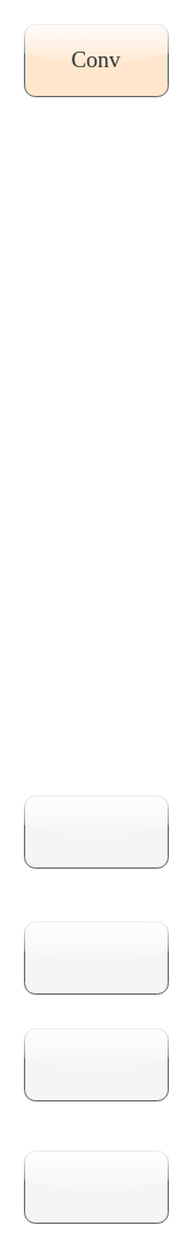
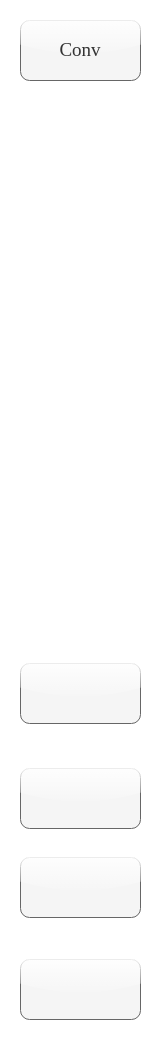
- <mxCell id="2" value="&lt;font face=&quot;Georgia&quot; style=&quot;font-size: 19px;&quot;&gt;Conv&lt;/font&gt;" style="rounded=1;whiteSpace=wrap;html=1;glass=1;fillColor=#ffe6cc;strokeColor=#666666;fontColor=#333333;" vertex="1" parent="1"><mxGeometry x="20" y="20" width="120" height="60" as="geometry" /></mxCell>
+ <mxCell id="2" value="&lt;font face=&quot;Georgia&quot; style=&quot;font-size: 19px;&quot;&gt;Conv&lt;/font&gt;" style="rounded=1;whiteSpace=wrap;html=1;glass=1;fillColor=#f5f5f5;strokeColor=#666666;fontColor=#333333;" vertex="1" parent="1"><mxGeometry x="20" y="20" width="120" height="60" as="geometry" /></mxCell>
